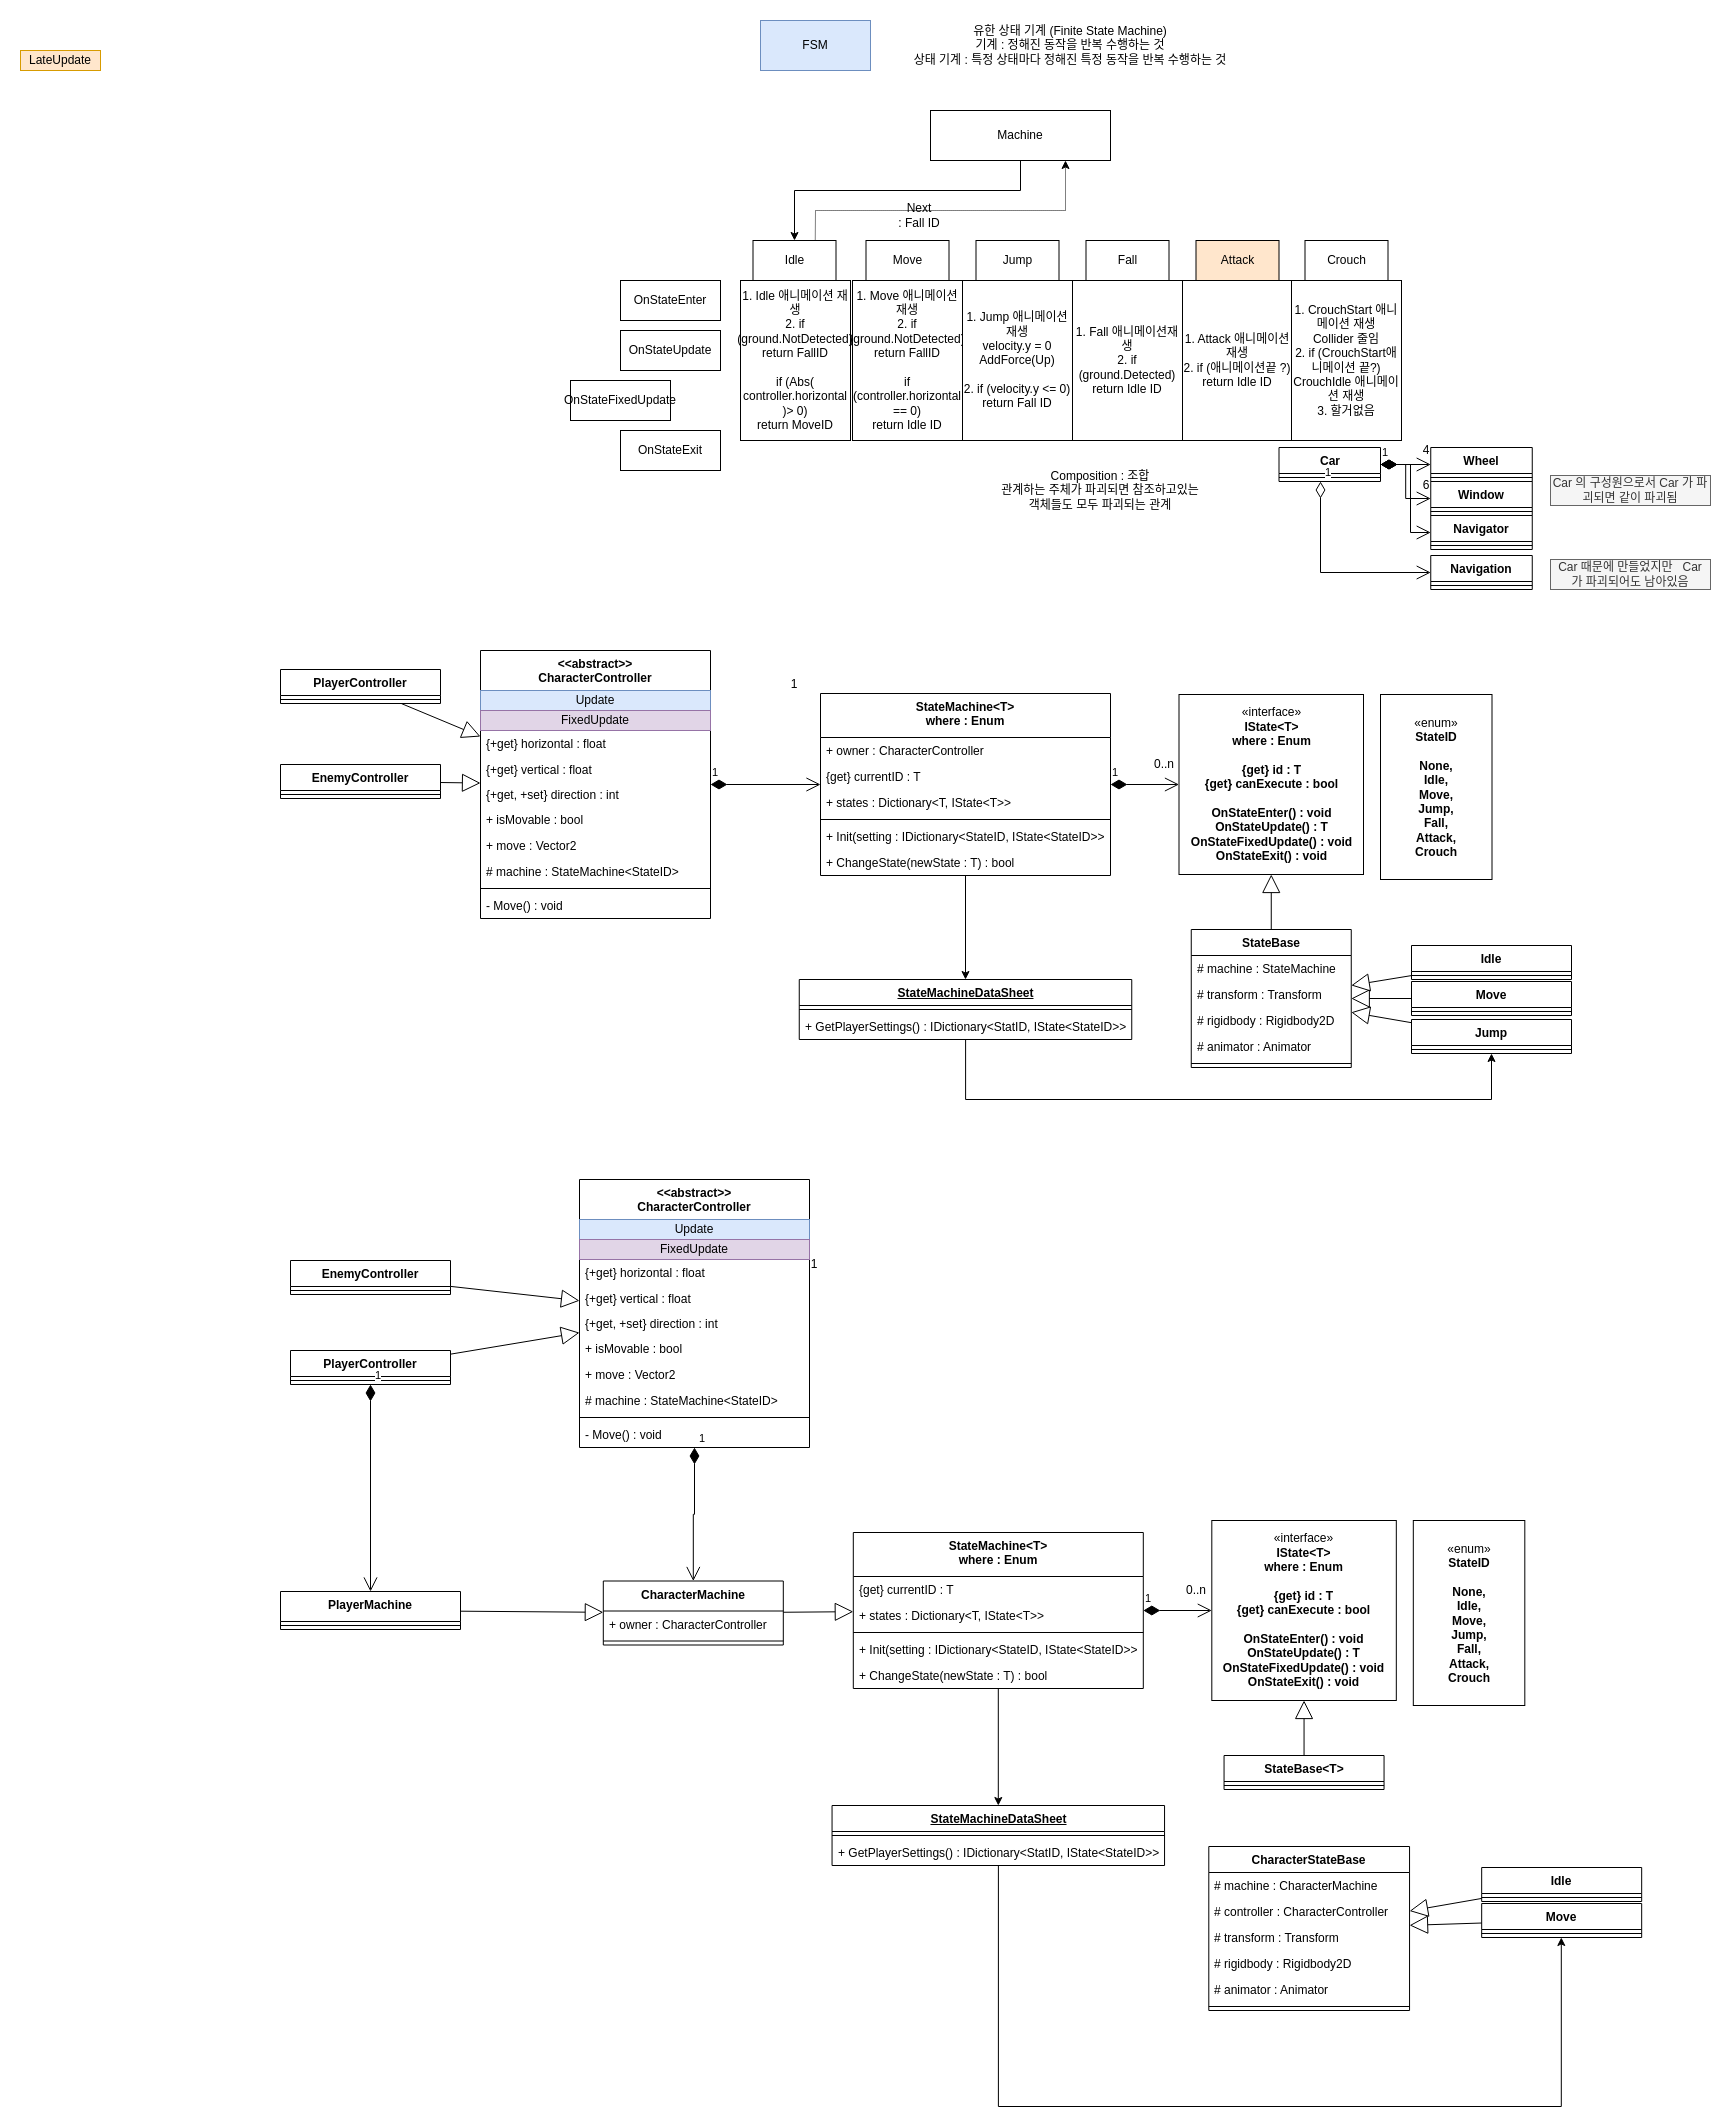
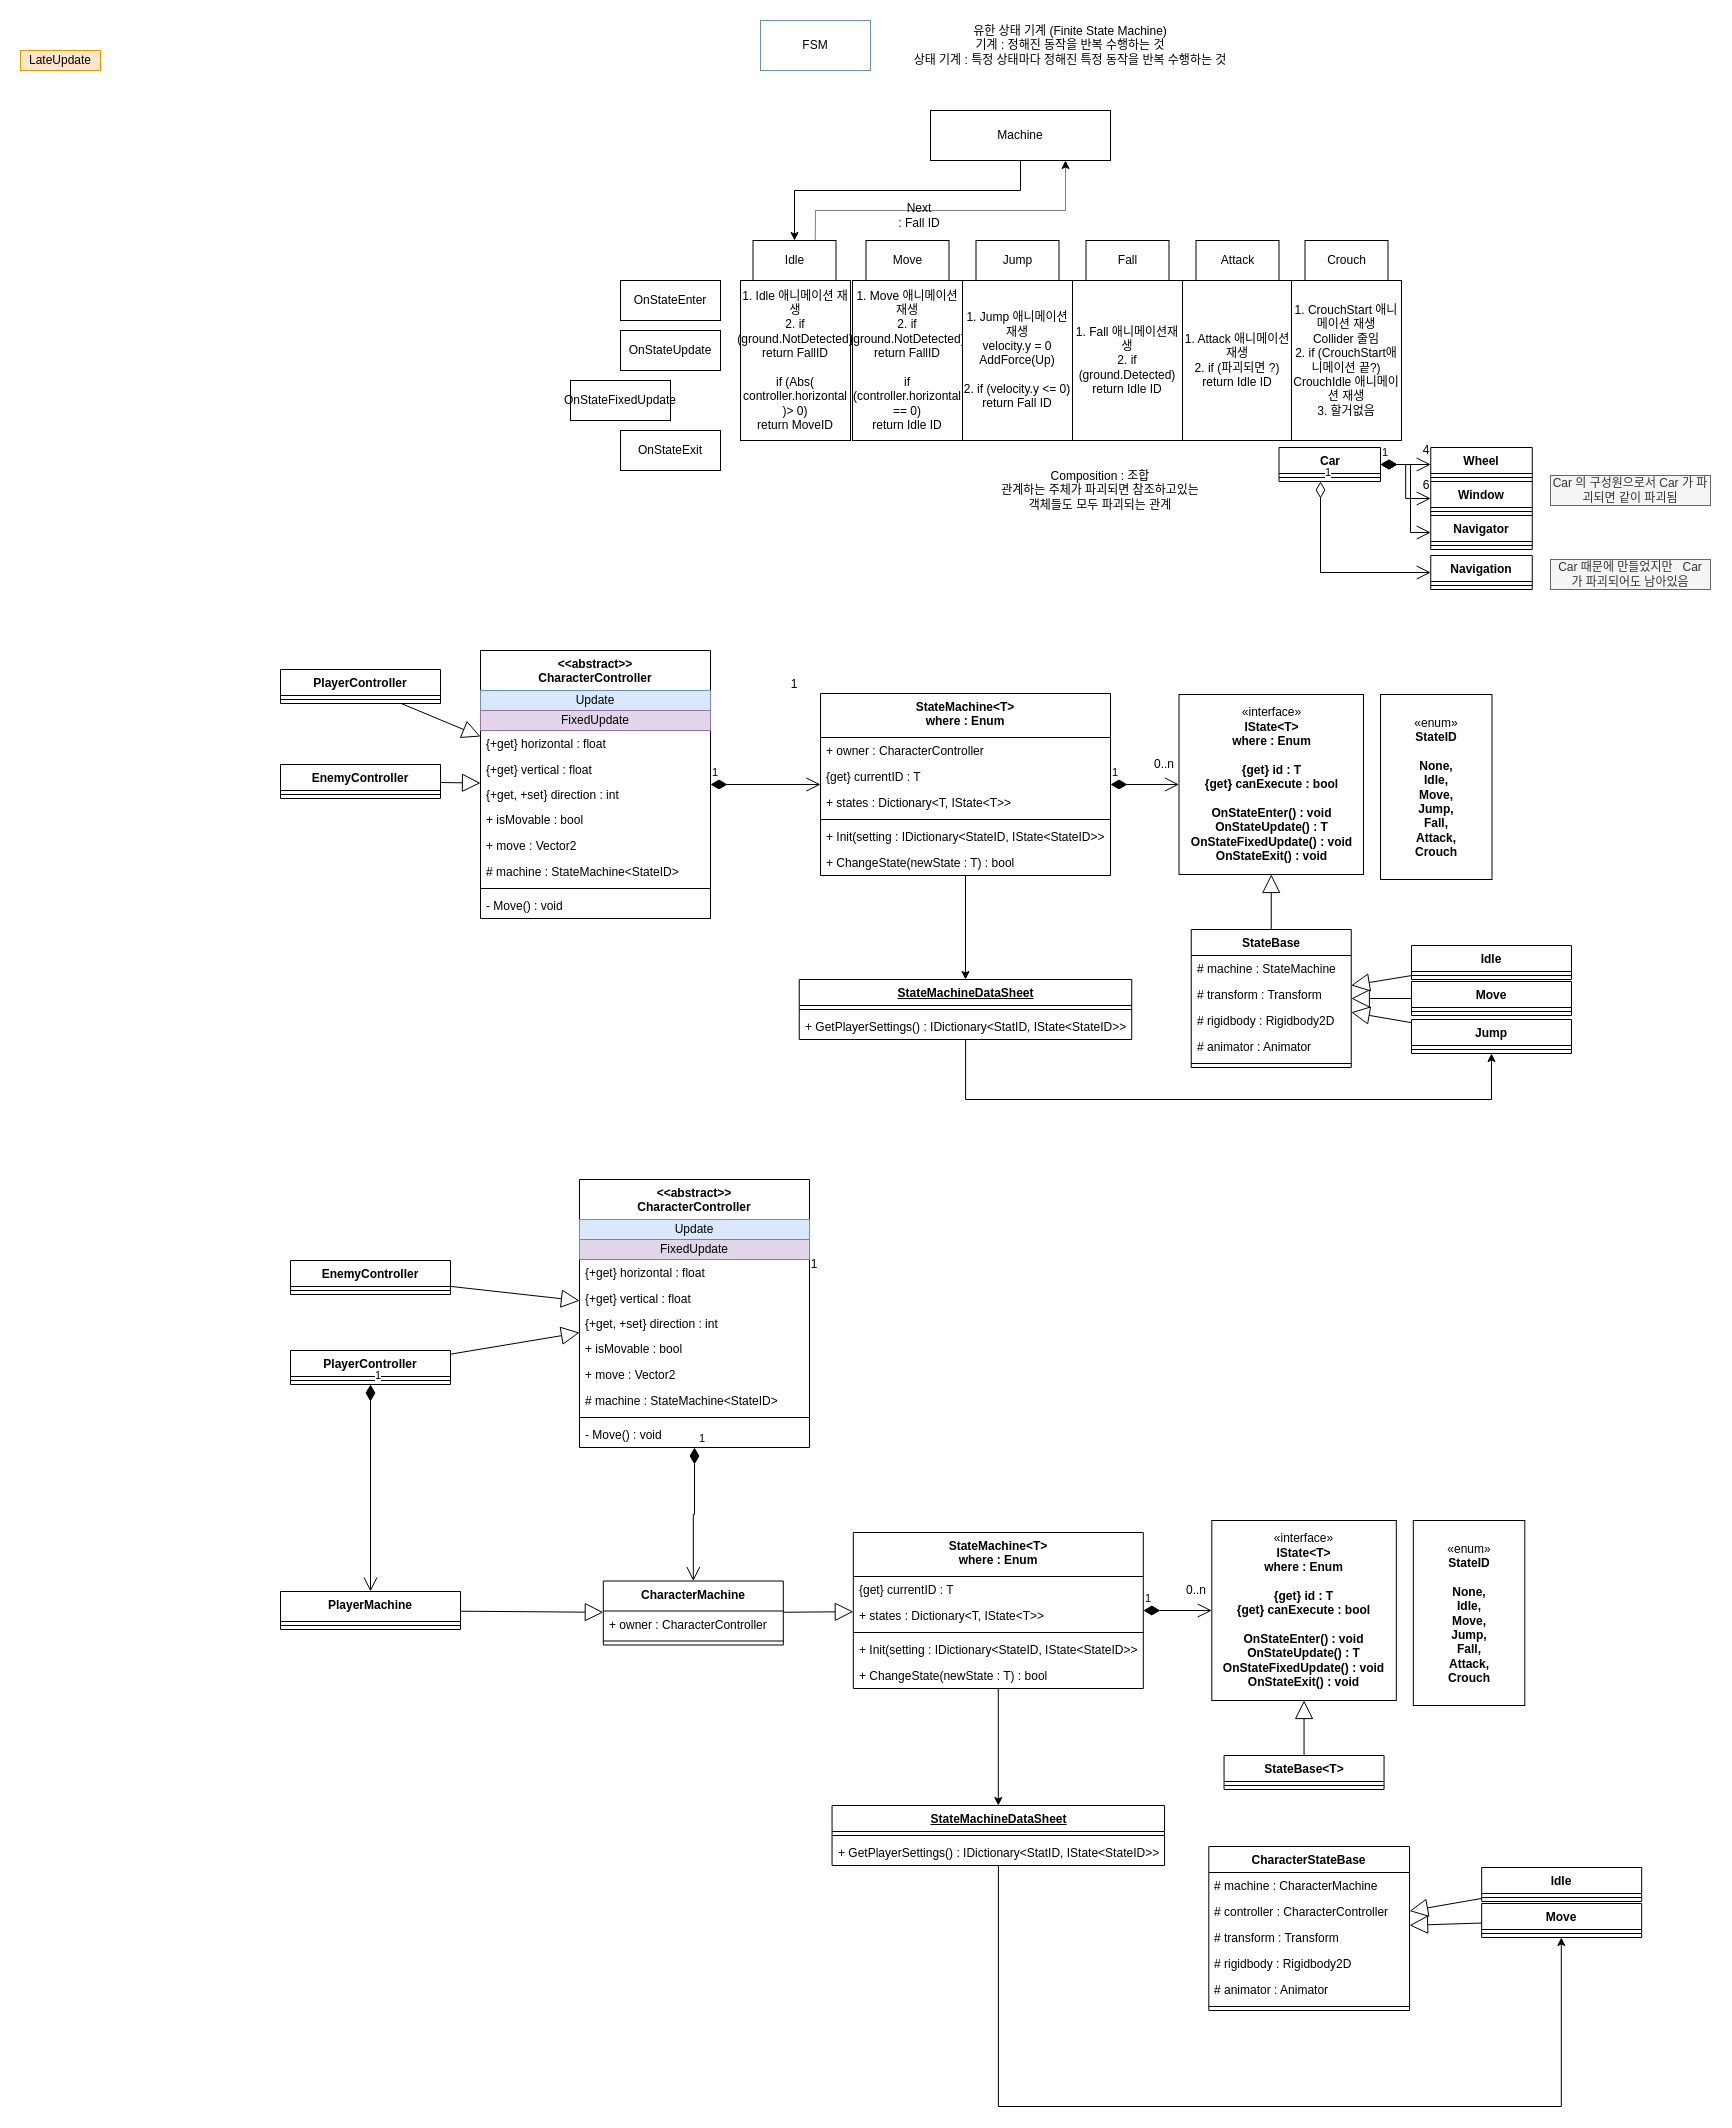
- <mxCell id="20" value="FSM" style="html=1;whiteSpace=wrap;fillColor=#dae8fc;strokeColor=#6c8ebf;" parent="1" vertex="1"><mxGeometry x="760" y="20" width="110" height="50" as="geometry" /></mxCell>
+ <mxCell id="20" value="FSM" style="html=1;whiteSpace=wrap;fillColor=#ffffff;strokeColor=#6c8ebf;" parent="1" vertex="1"><mxGeometry x="760" y="20" width="110" height="50" as="geometry" /></mxCell>
- <mxCell id="28" value="Attack" style="rounded=0;whiteSpace=wrap;html=1;fillColor=#ffe6cc;" parent="1" vertex="1"><mxGeometry x="1195.5" y="240" width="83" height="40" as="geometry" /></mxCell>
+ <mxCell id="28" value="Attack" style="rounded=0;whiteSpace=wrap;html=1;" parent="1" vertex="1"><mxGeometry x="1195.5" y="240" width="83" height="40" as="geometry" /></mxCell>
- <mxCell id="36" value="1. Attack 애니메이션 재생&lt;br&gt;2. if (애니메이션끝 ?)&lt;br&gt;return Idle ID&lt;br&gt;" style="rounded=0;whiteSpace=wrap;html=1;" parent="1" vertex="1"><mxGeometry x="1182" y="280" width="110" height="160" as="geometry" /></mxCell>
+ <mxCell id="36" value="1. Attack 애니메이션 재생&lt;br&gt;2. if (파괴되면 ?)&lt;br&gt;return Idle ID&lt;br&gt;" style="rounded=0;whiteSpace=wrap;html=1;" parent="1" vertex="1"><mxGeometry x="1182" y="280" width="110" height="160" as="geometry" /></mxCell>
